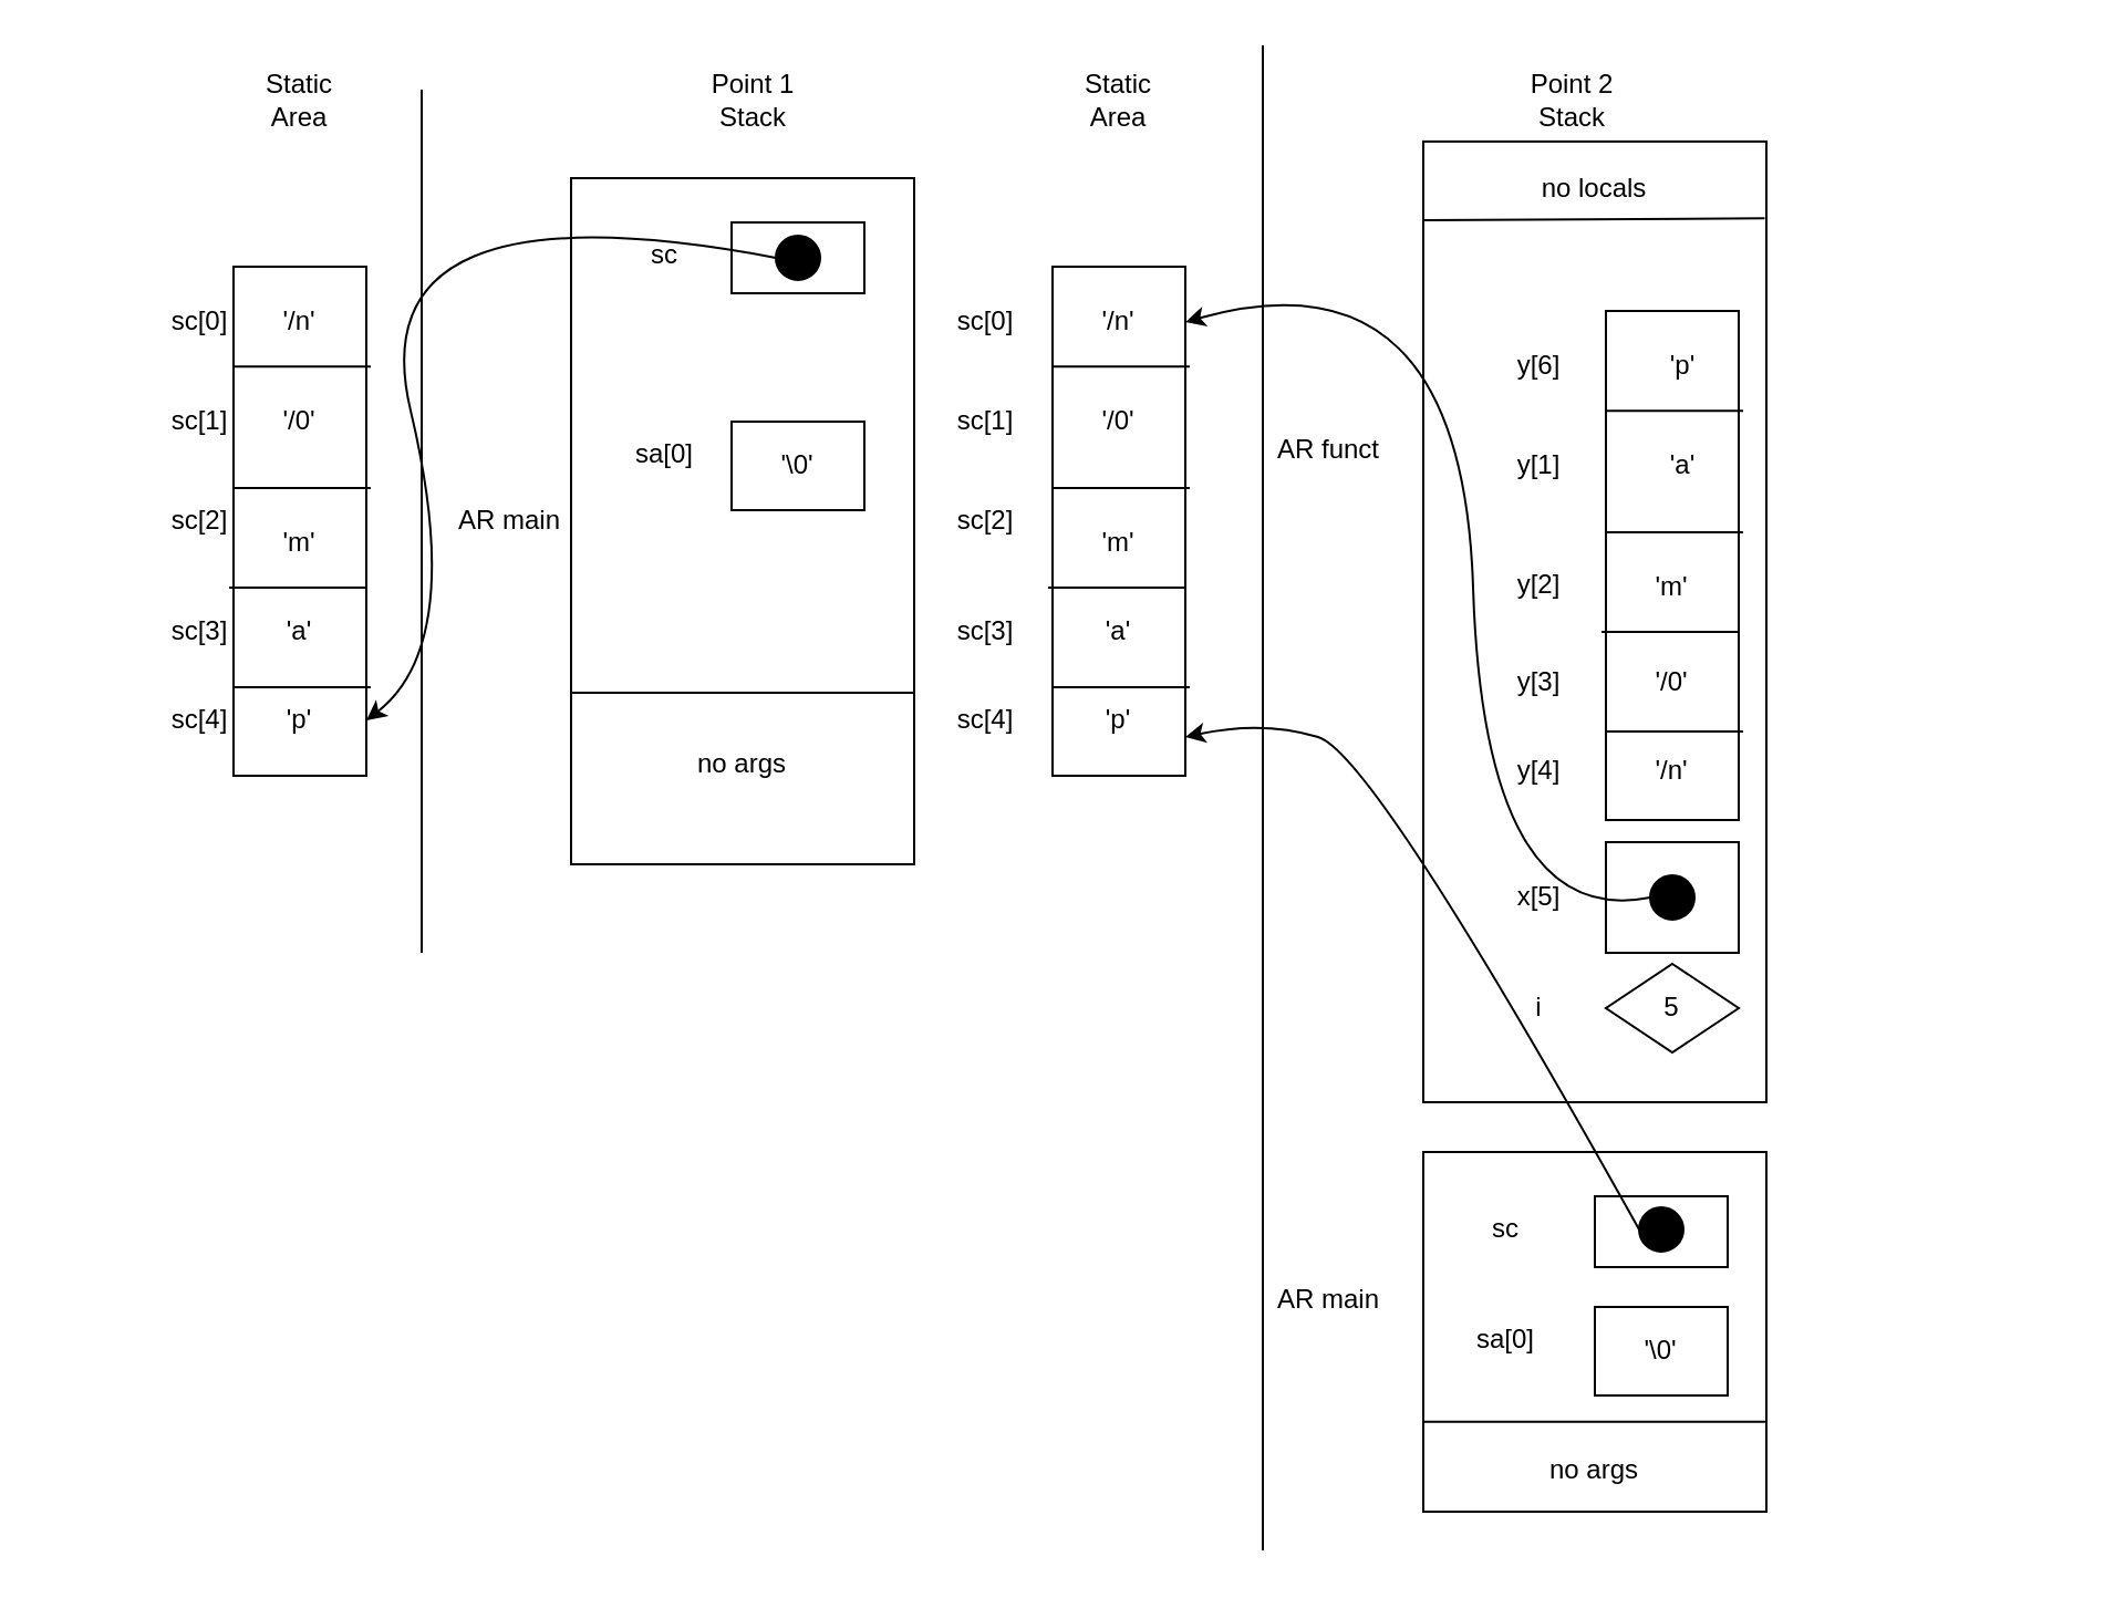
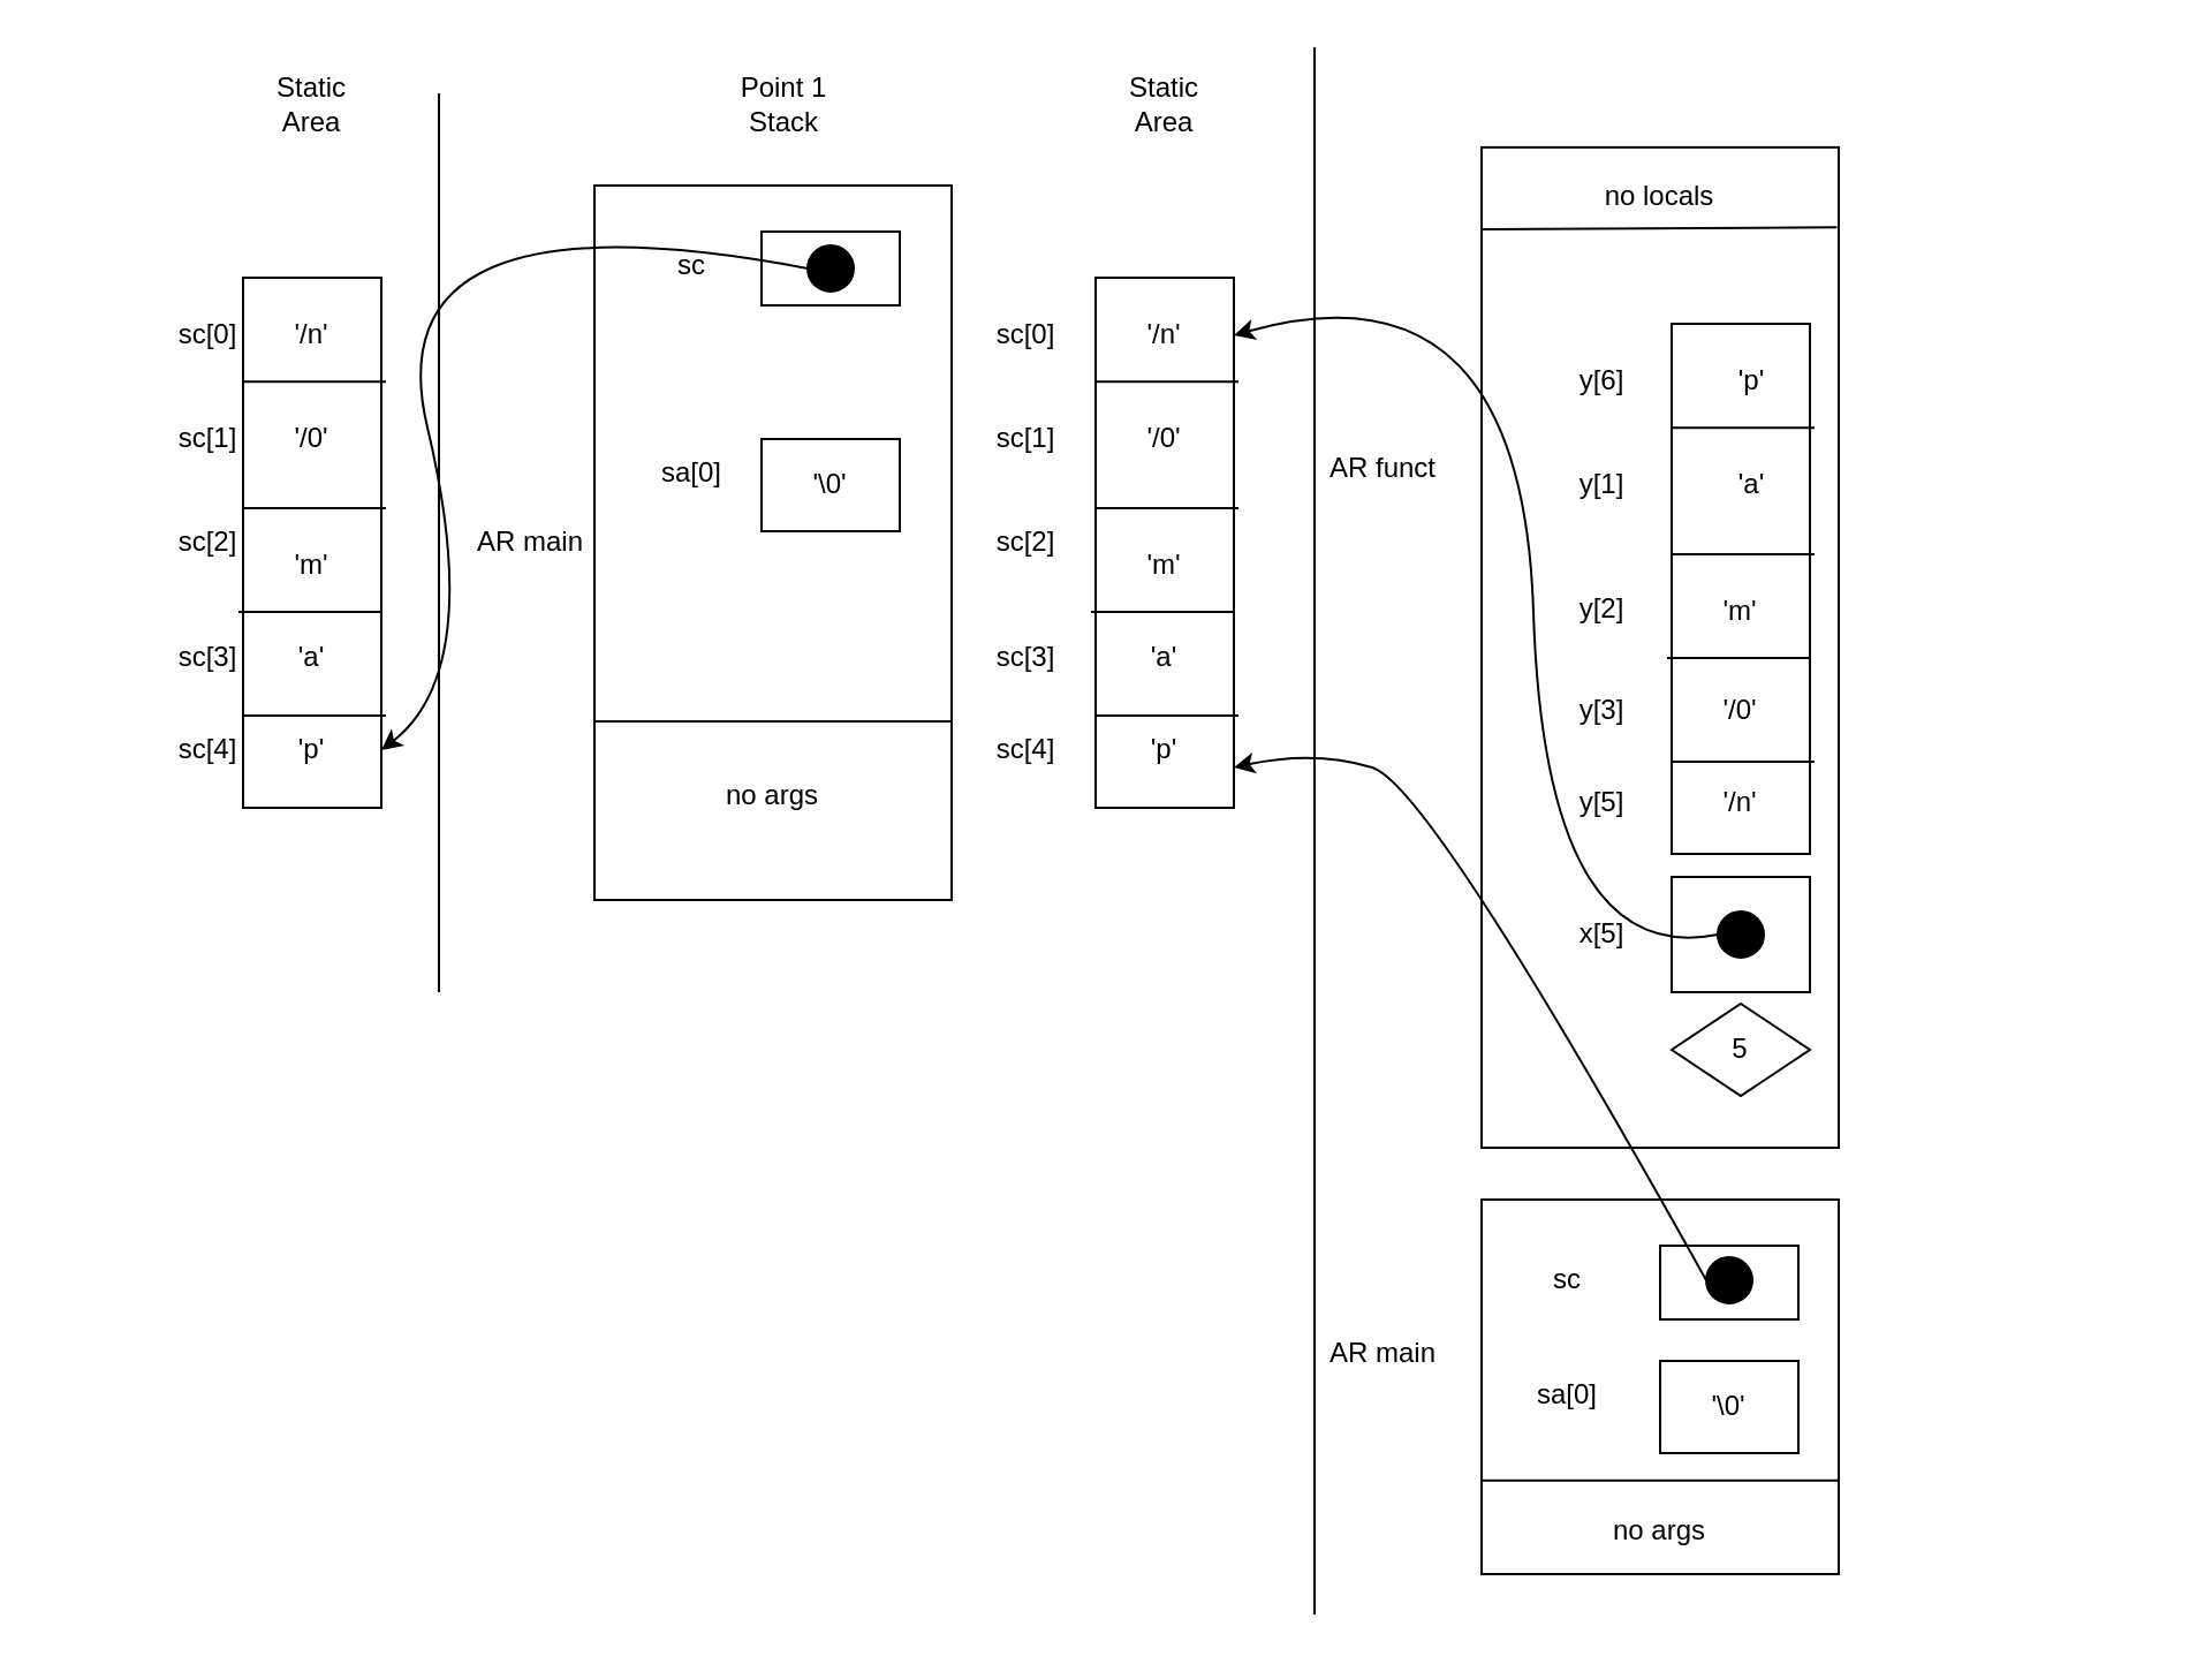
- <mxCell id="41" value="Point 2 Stack" style="text;html=1;strokeColor=none;fillColor=none;align=center;verticalAlign=middle;whiteSpace=wrap;rounded=0;" vertex="1" parent="1"><mxGeometry x="680" y="30" width="60" height="30" as="geometry" /></mxCell>
- <mxCell id="59" value="y[4]" style="text;html=1;strokeColor=none;fillColor=none;align=center;verticalAlign=middle;whiteSpace=wrap;rounded=0;" vertex="1" parent="1"><mxGeometry x="665" y="332.5" width="60" height="30" as="geometry" /></mxCell>
+ <mxCell id="59" value="y[5]" style="text;html=1;strokeColor=none;fillColor=none;align=center;verticalAlign=middle;whiteSpace=wrap;rounded=0;" vertex="1" parent="1"><mxGeometry x="665" y="332.5" width="60" height="30" as="geometry" /></mxCell>
- <mxCell id="71" value="i" style="text;html=1;strokeColor=none;fillColor=none;align=center;verticalAlign=middle;whiteSpace=wrap;rounded=0;" vertex="1" parent="1"><mxGeometry x="665" y="440" width="60" height="30" as="geometry" /></mxCell>
